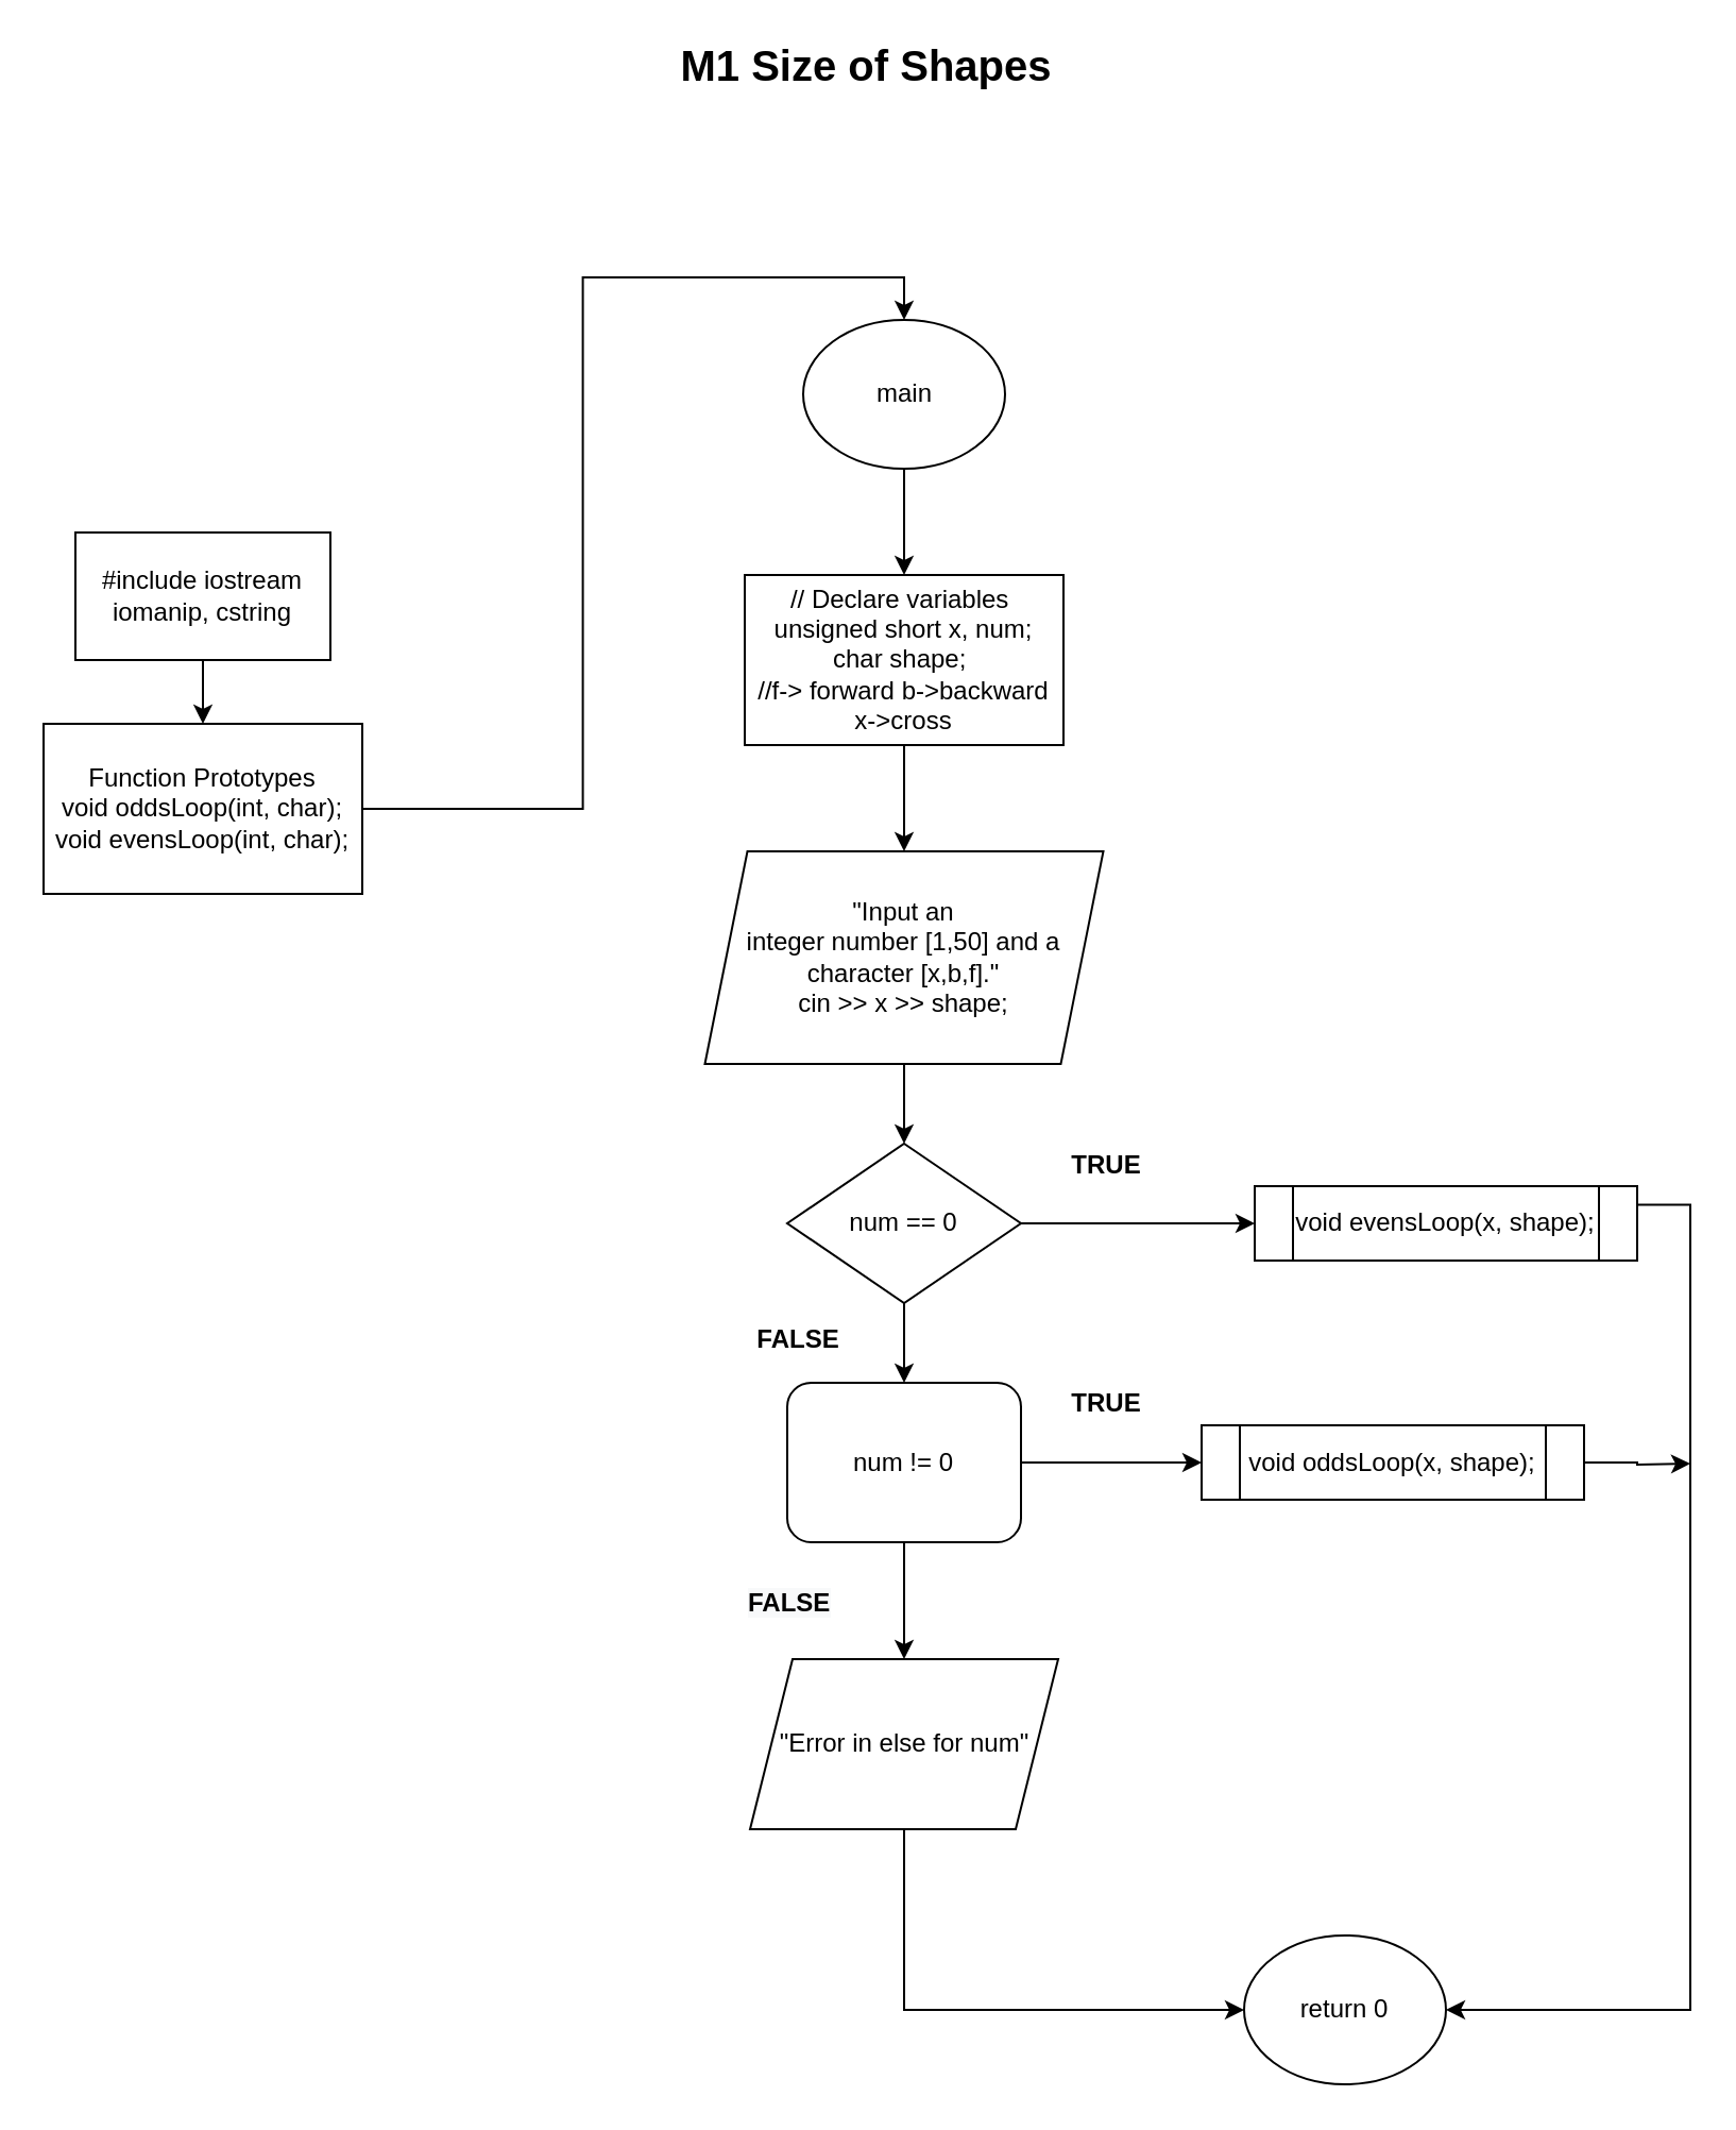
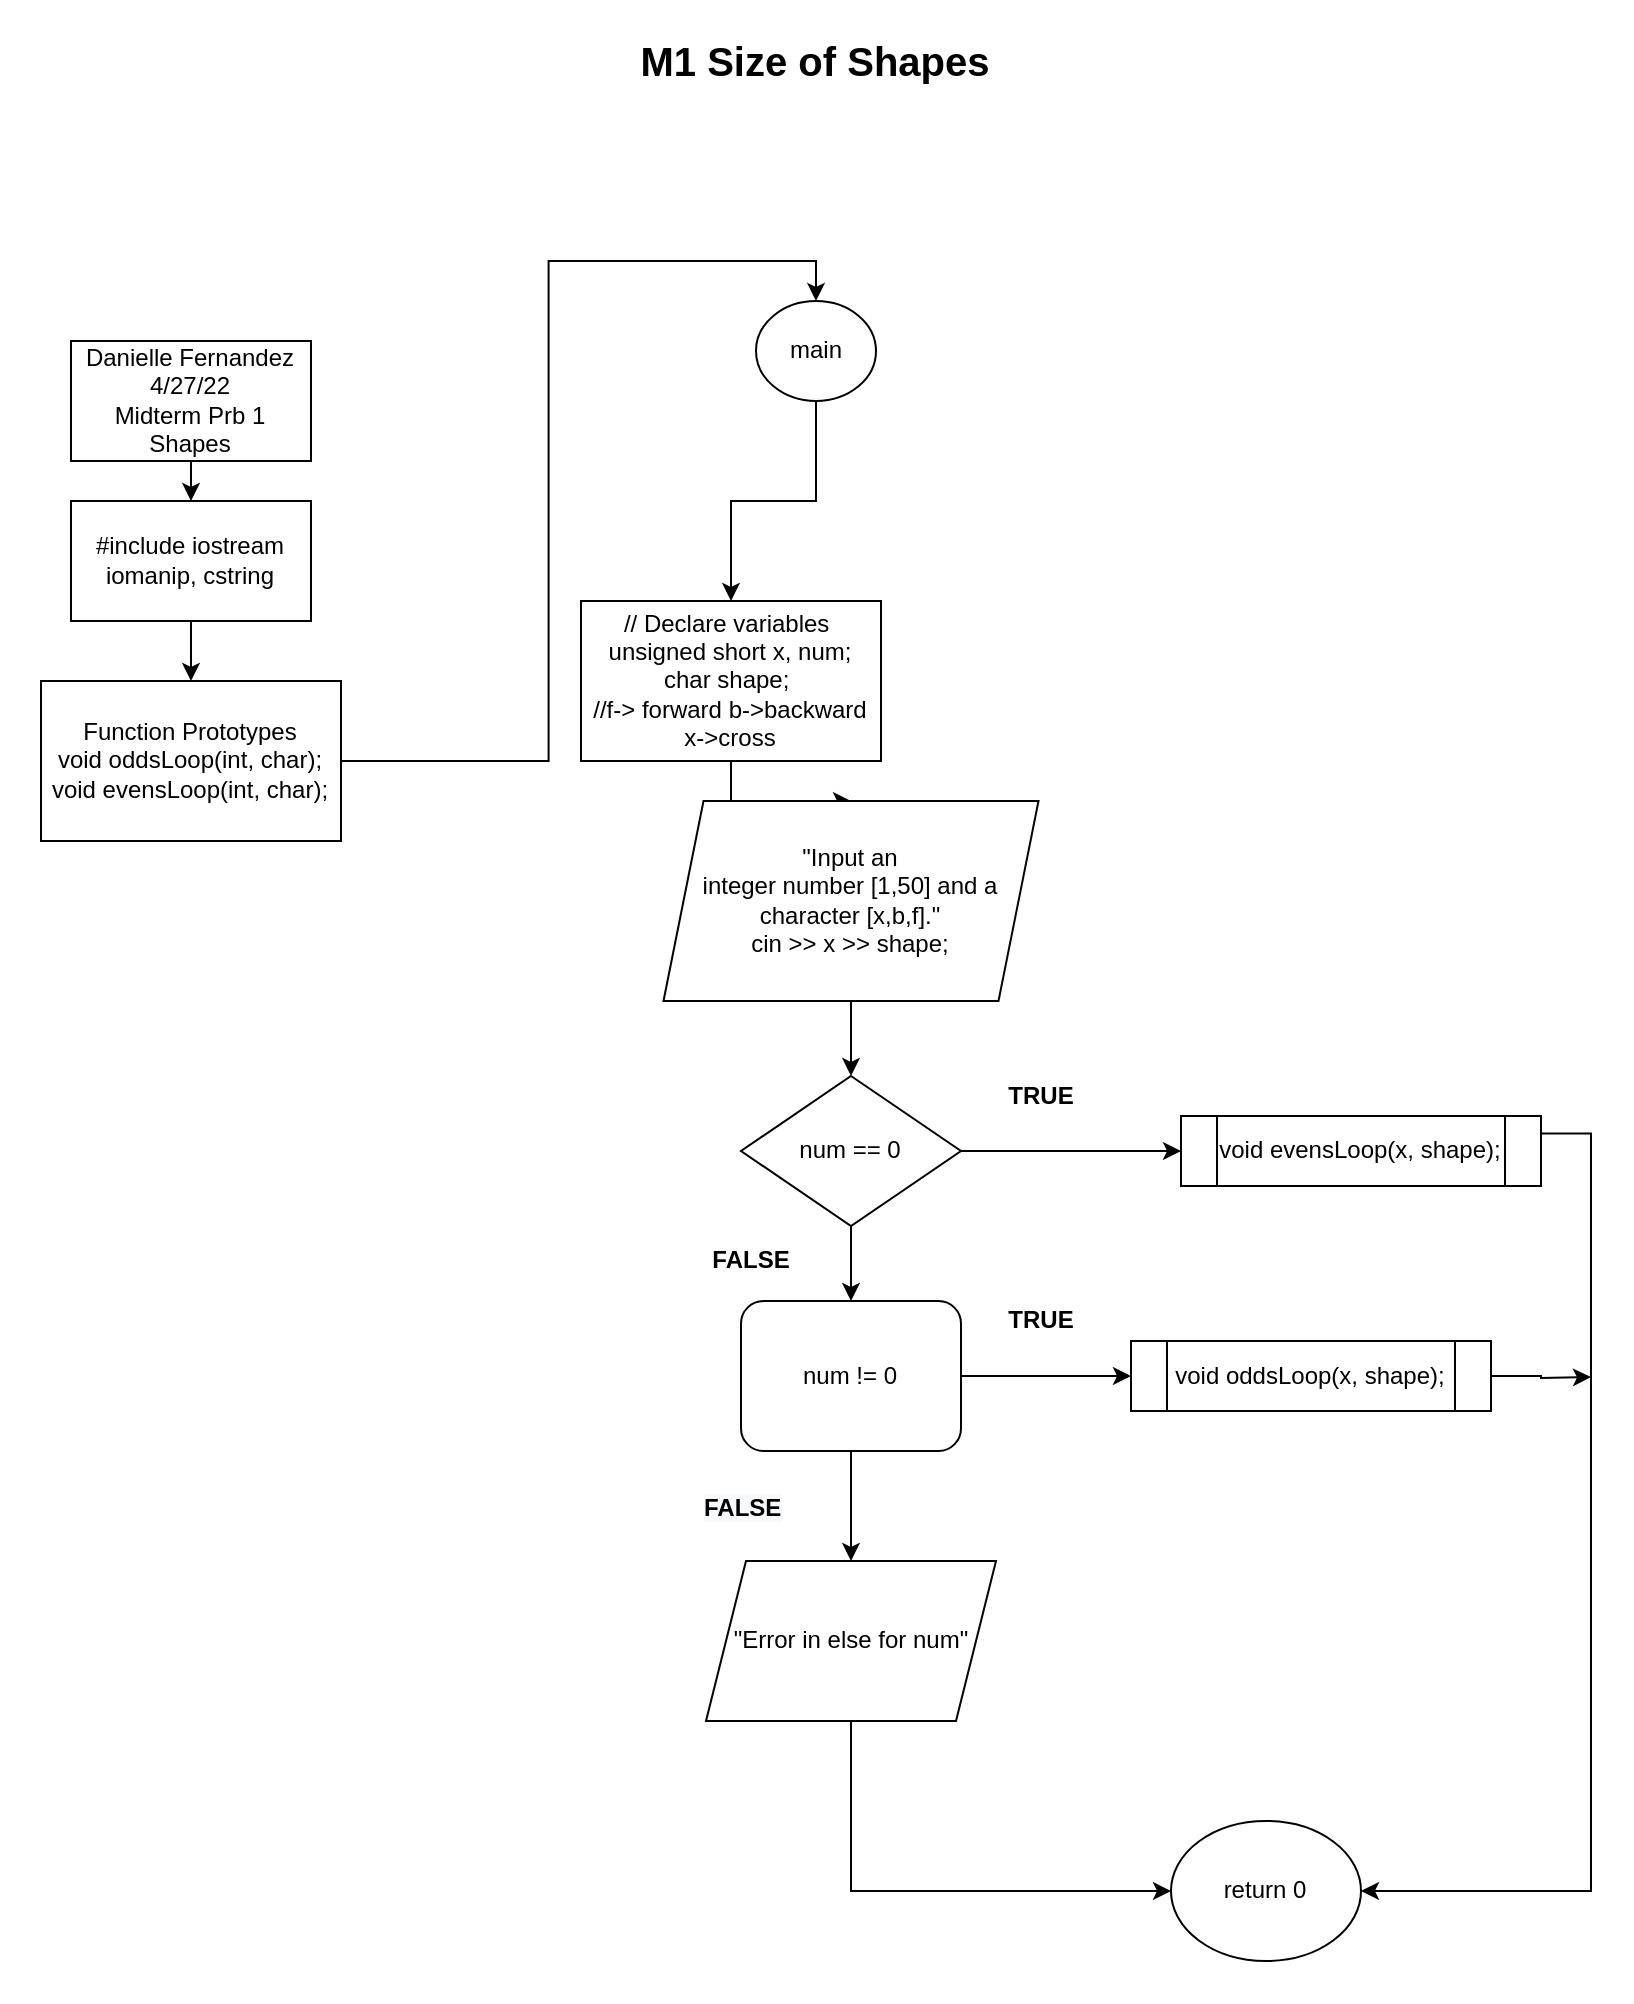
- <mxCell id="23" value="main" style="ellipse;whiteSpace=wrap;html=1;" vertex="1" parent="1"><mxGeometry x="377.5" y="150" width="95" height="70" as="geometry" /></mxCell>
+ <mxCell id="23" value="main" style="ellipse;whiteSpace=wrap;html=1;" vertex="1" parent="1"><mxGeometry x="377.5" y="150" width="60" height="50" as="geometry" /></mxCell>
+ <mxCell id="3" value="Danielle Fernandez&lt;br&gt;4/27/22&lt;br&gt;Midterm Prb 1 Shapes" style="rounded=0;whiteSpace=wrap;html=1;" vertex="1" parent="1"><mxGeometry x="35" y="170" width="120" height="60" as="geometry" /></mxCell>
+ <mxCell id="2" style="edgeStyle=orthogonalEdgeStyle;rounded=0;orthogonalLoop=1;jettySize=auto;html=1;exitX=0.5;exitY=1;exitDx=0;exitDy=0;entryX=0.5;entryY=0;entryDx=0;entryDy=0;" edge="1" parent="1" source="3" target="5"><mxGeometry relative="1" as="geometry" /></mxCell>
- <mxCell id="21" value="&lt;div&gt;// Declare variables&amp;nbsp;&lt;/div&gt;&lt;div&gt;unsigned short x, num;&lt;br&gt;&lt;/div&gt;&lt;div&gt;char shape;&amp;nbsp;&lt;/div&gt;&lt;div&gt;//f-&amp;gt; forward b-&amp;gt;backward x-&amp;gt;cross&lt;br&gt;&lt;/div&gt;" style="rounded=0;whiteSpace=wrap;html=1;" vertex="1" parent="1"><mxGeometry x="350" y="270" width="150" height="80" as="geometry" /></mxCell>
+ <mxCell id="21" value="&lt;div&gt;// Declare variables&amp;nbsp;&lt;/div&gt;&lt;div&gt;unsigned short x, num;&lt;br&gt;&lt;/div&gt;&lt;div&gt;char shape;&amp;nbsp;&lt;/div&gt;&lt;div&gt;//f-&amp;gt; forward b-&amp;gt;backward x-&amp;gt;cross&lt;br&gt;&lt;/div&gt;" style="rounded=0;whiteSpace=wrap;html=1;" vertex="1" parent="1"><mxGeometry x="290" y="300" width="150" height="80" as="geometry" /></mxCell>
